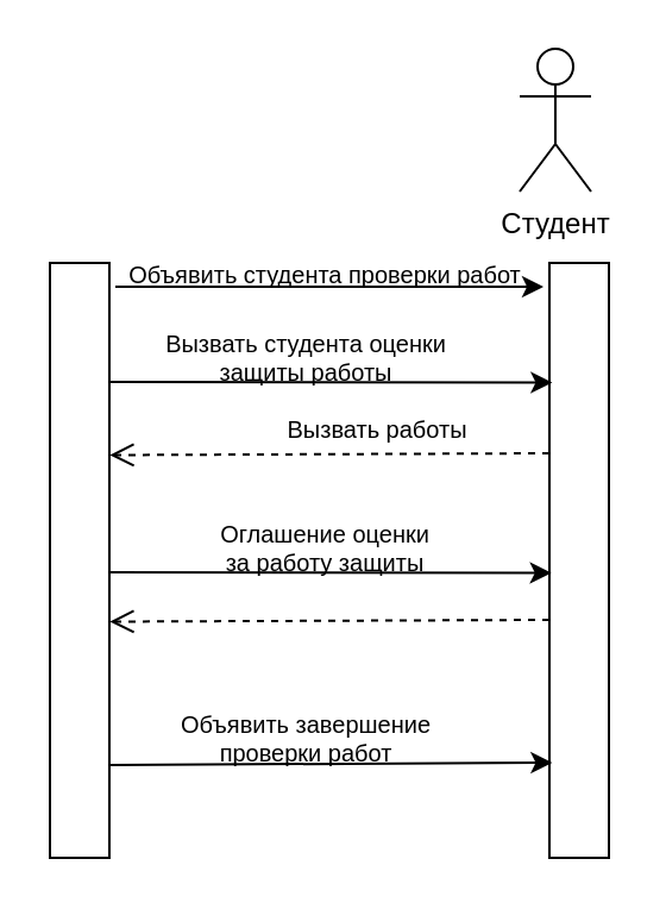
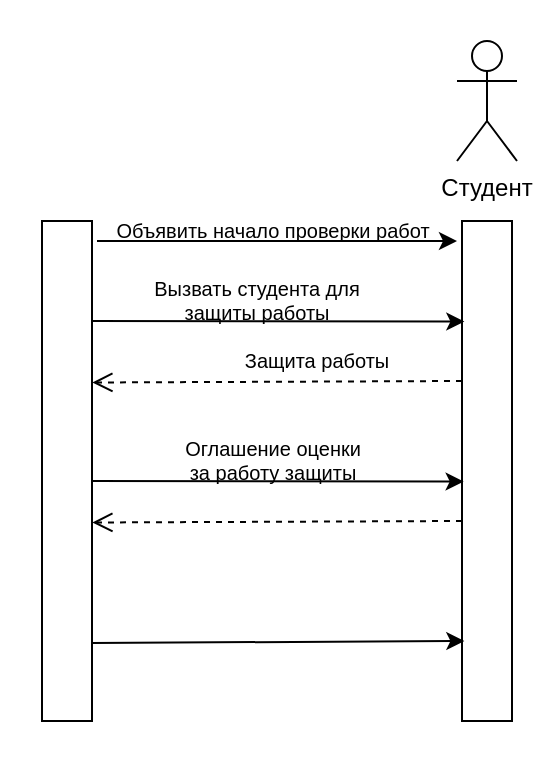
- <mxCell id="3" value="Студент" style="shape=umlActor;verticalLabelPosition=bottom;verticalAlign=top;html=1;outlineConnect=0;" vertex="1" parent="1"><mxGeometry x="218" y="20" width="30" height="60" as="geometry" /></mxCell>
+ <mxCell id="3" value="Студент" style="shape=umlActor;verticalLabelPosition=bottom;verticalAlign=top;html=1;outlineConnect=0;" vertex="1" parent="1"><mxGeometry x="228" y="20" width="30" height="60" as="geometry" /></mxCell>
- <mxCell id="6" value="&lt;font style=&quot;font-size: 10px;&quot;&gt;Объявить студента проверки работ&lt;/font&gt;" style="text;html=1;align=center;verticalAlign=middle;resizable=0;points=[];autosize=1;strokeColor=none;fillColor=none;" vertex="1" parent="1"><mxGeometry x="45.5" y="100" width="180" height="30" as="geometry" /></mxCell>
+ <mxCell id="6" value="&lt;font style=&quot;font-size: 10px;&quot;&gt;Объявить начало проверки работ&lt;/font&gt;" style="text;html=1;align=center;verticalAlign=middle;resizable=0;points=[];autosize=1;strokeColor=none;fillColor=none;" vertex="1" parent="1"><mxGeometry x="45.5" y="100" width="180" height="30" as="geometry" /></mxCell>
- <mxCell id="8" value="Вызвать студента оценки &lt;br&gt;защиты работы" style="text;html=1;align=center;verticalAlign=middle;resizable=0;points=[];autosize=1;strokeColor=none;fillColor=none;fontSize=10;" vertex="1" parent="1"><mxGeometry x="63" y="130" width="130" height="40" as="geometry" /></mxCell>
+ <mxCell id="8" value="Вызвать студента для &lt;br&gt;защиты работы" style="text;html=1;align=center;verticalAlign=middle;resizable=0;points=[];autosize=1;strokeColor=none;fillColor=none;fontSize=10;" vertex="1" parent="1"><mxGeometry x="63" y="130" width="130" height="40" as="geometry" /></mxCell>
- <mxCell id="13" value="Вызвать работы" style="text;html=1;align=center;verticalAlign=middle;resizable=0;points=[];autosize=1;strokeColor=none;fillColor=none;fontSize=10;" vertex="1" parent="1"><mxGeometry x="108" y="165" width="100" height="30" as="geometry" /></mxCell>
+ <mxCell id="13" value="Защита работы" style="text;html=1;align=center;verticalAlign=middle;resizable=0;points=[];autosize=1;strokeColor=none;fillColor=none;fontSize=10;" vertex="1" parent="1"><mxGeometry x="108" y="165" width="100" height="30" as="geometry" /></mxCell>
- <mxCell id="15" value="Объявить завершение &lt;br&gt;проверки работ" style="text;html=1;align=center;verticalAlign=middle;resizable=0;points=[];autosize=1;strokeColor=none;fillColor=none;fontSize=10;" vertex="1" parent="1"><mxGeometry x="63" y="290" width="130" height="40" as="geometry" /></mxCell>
